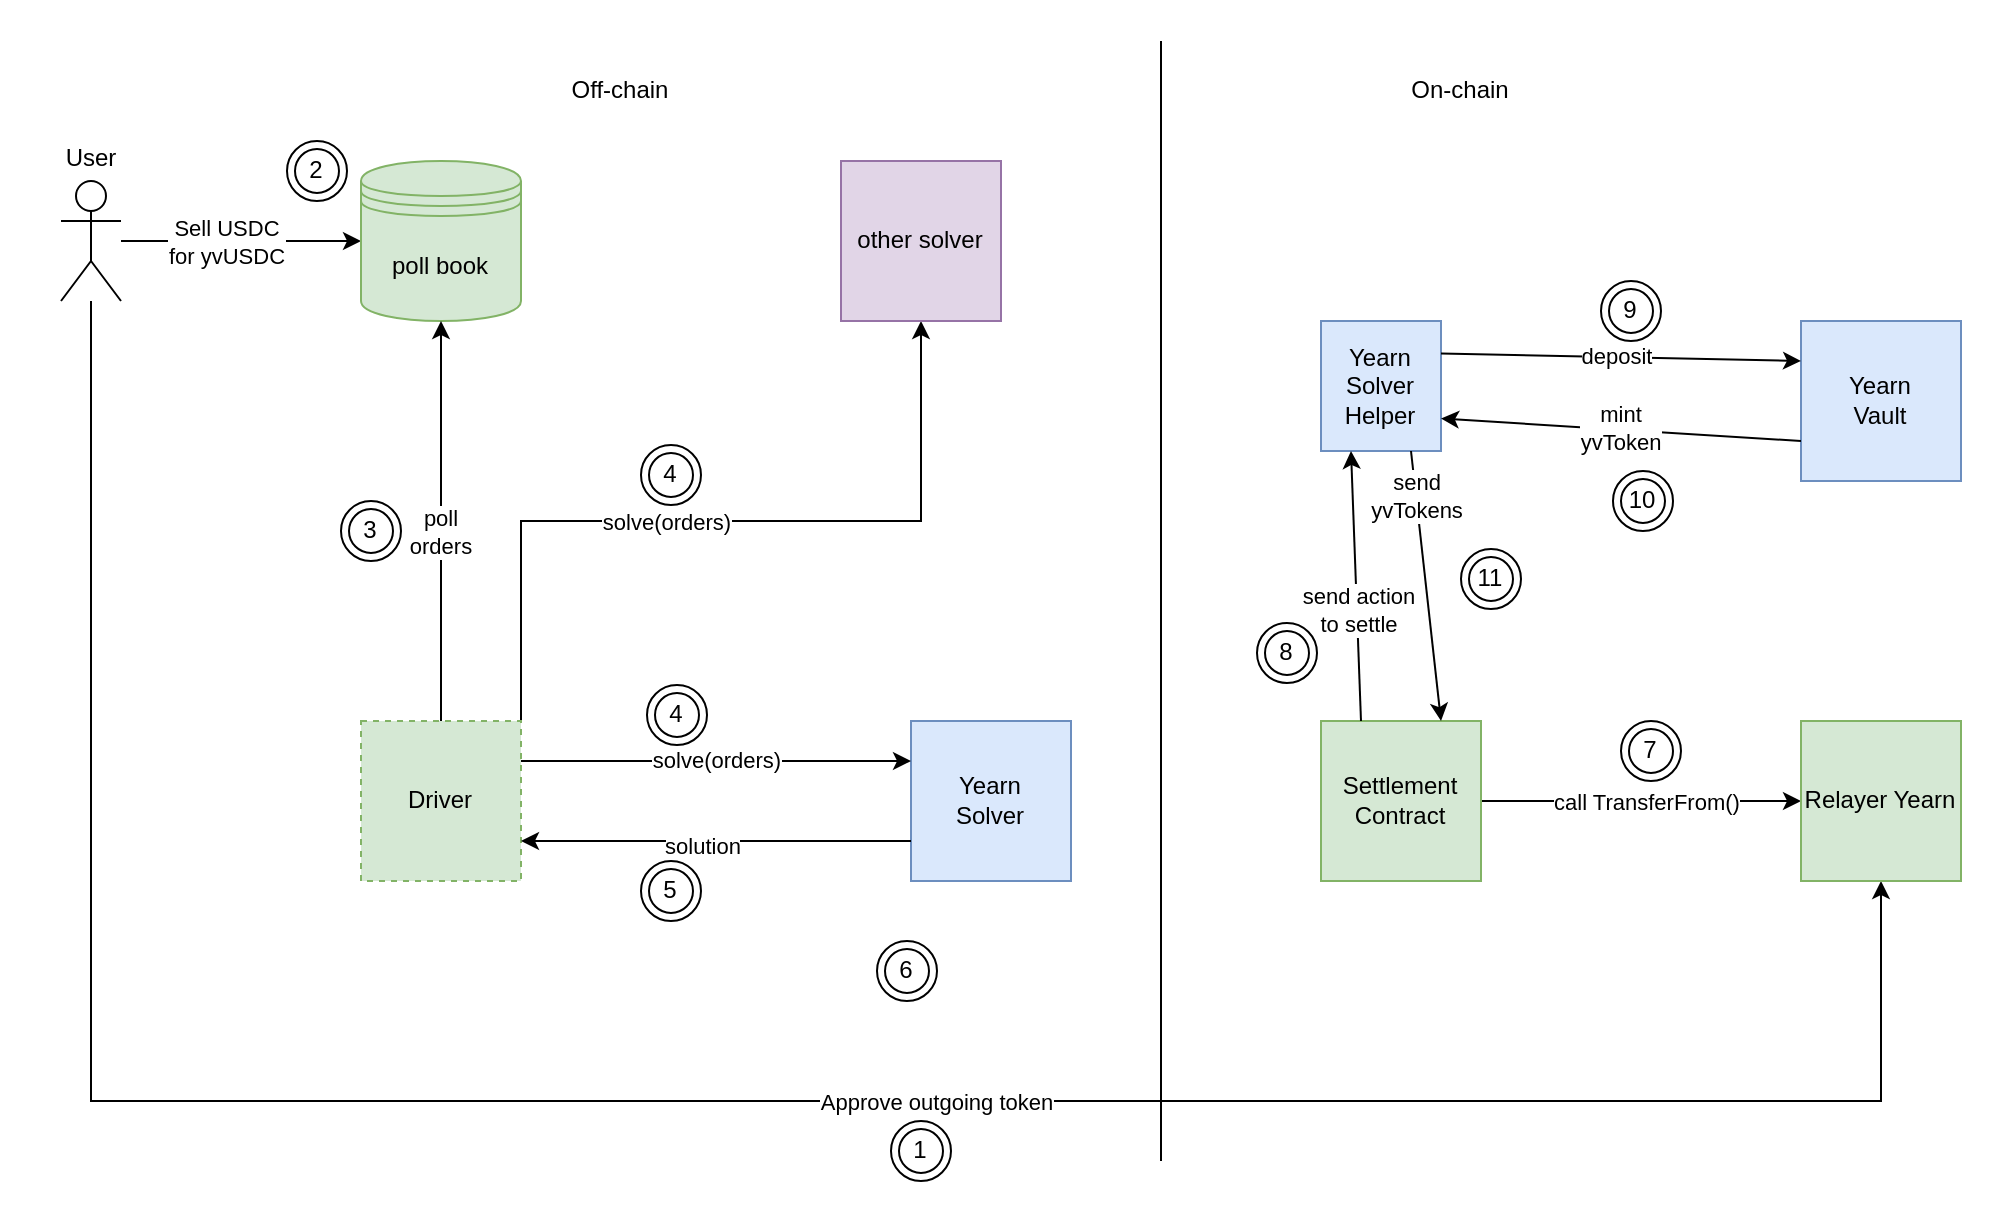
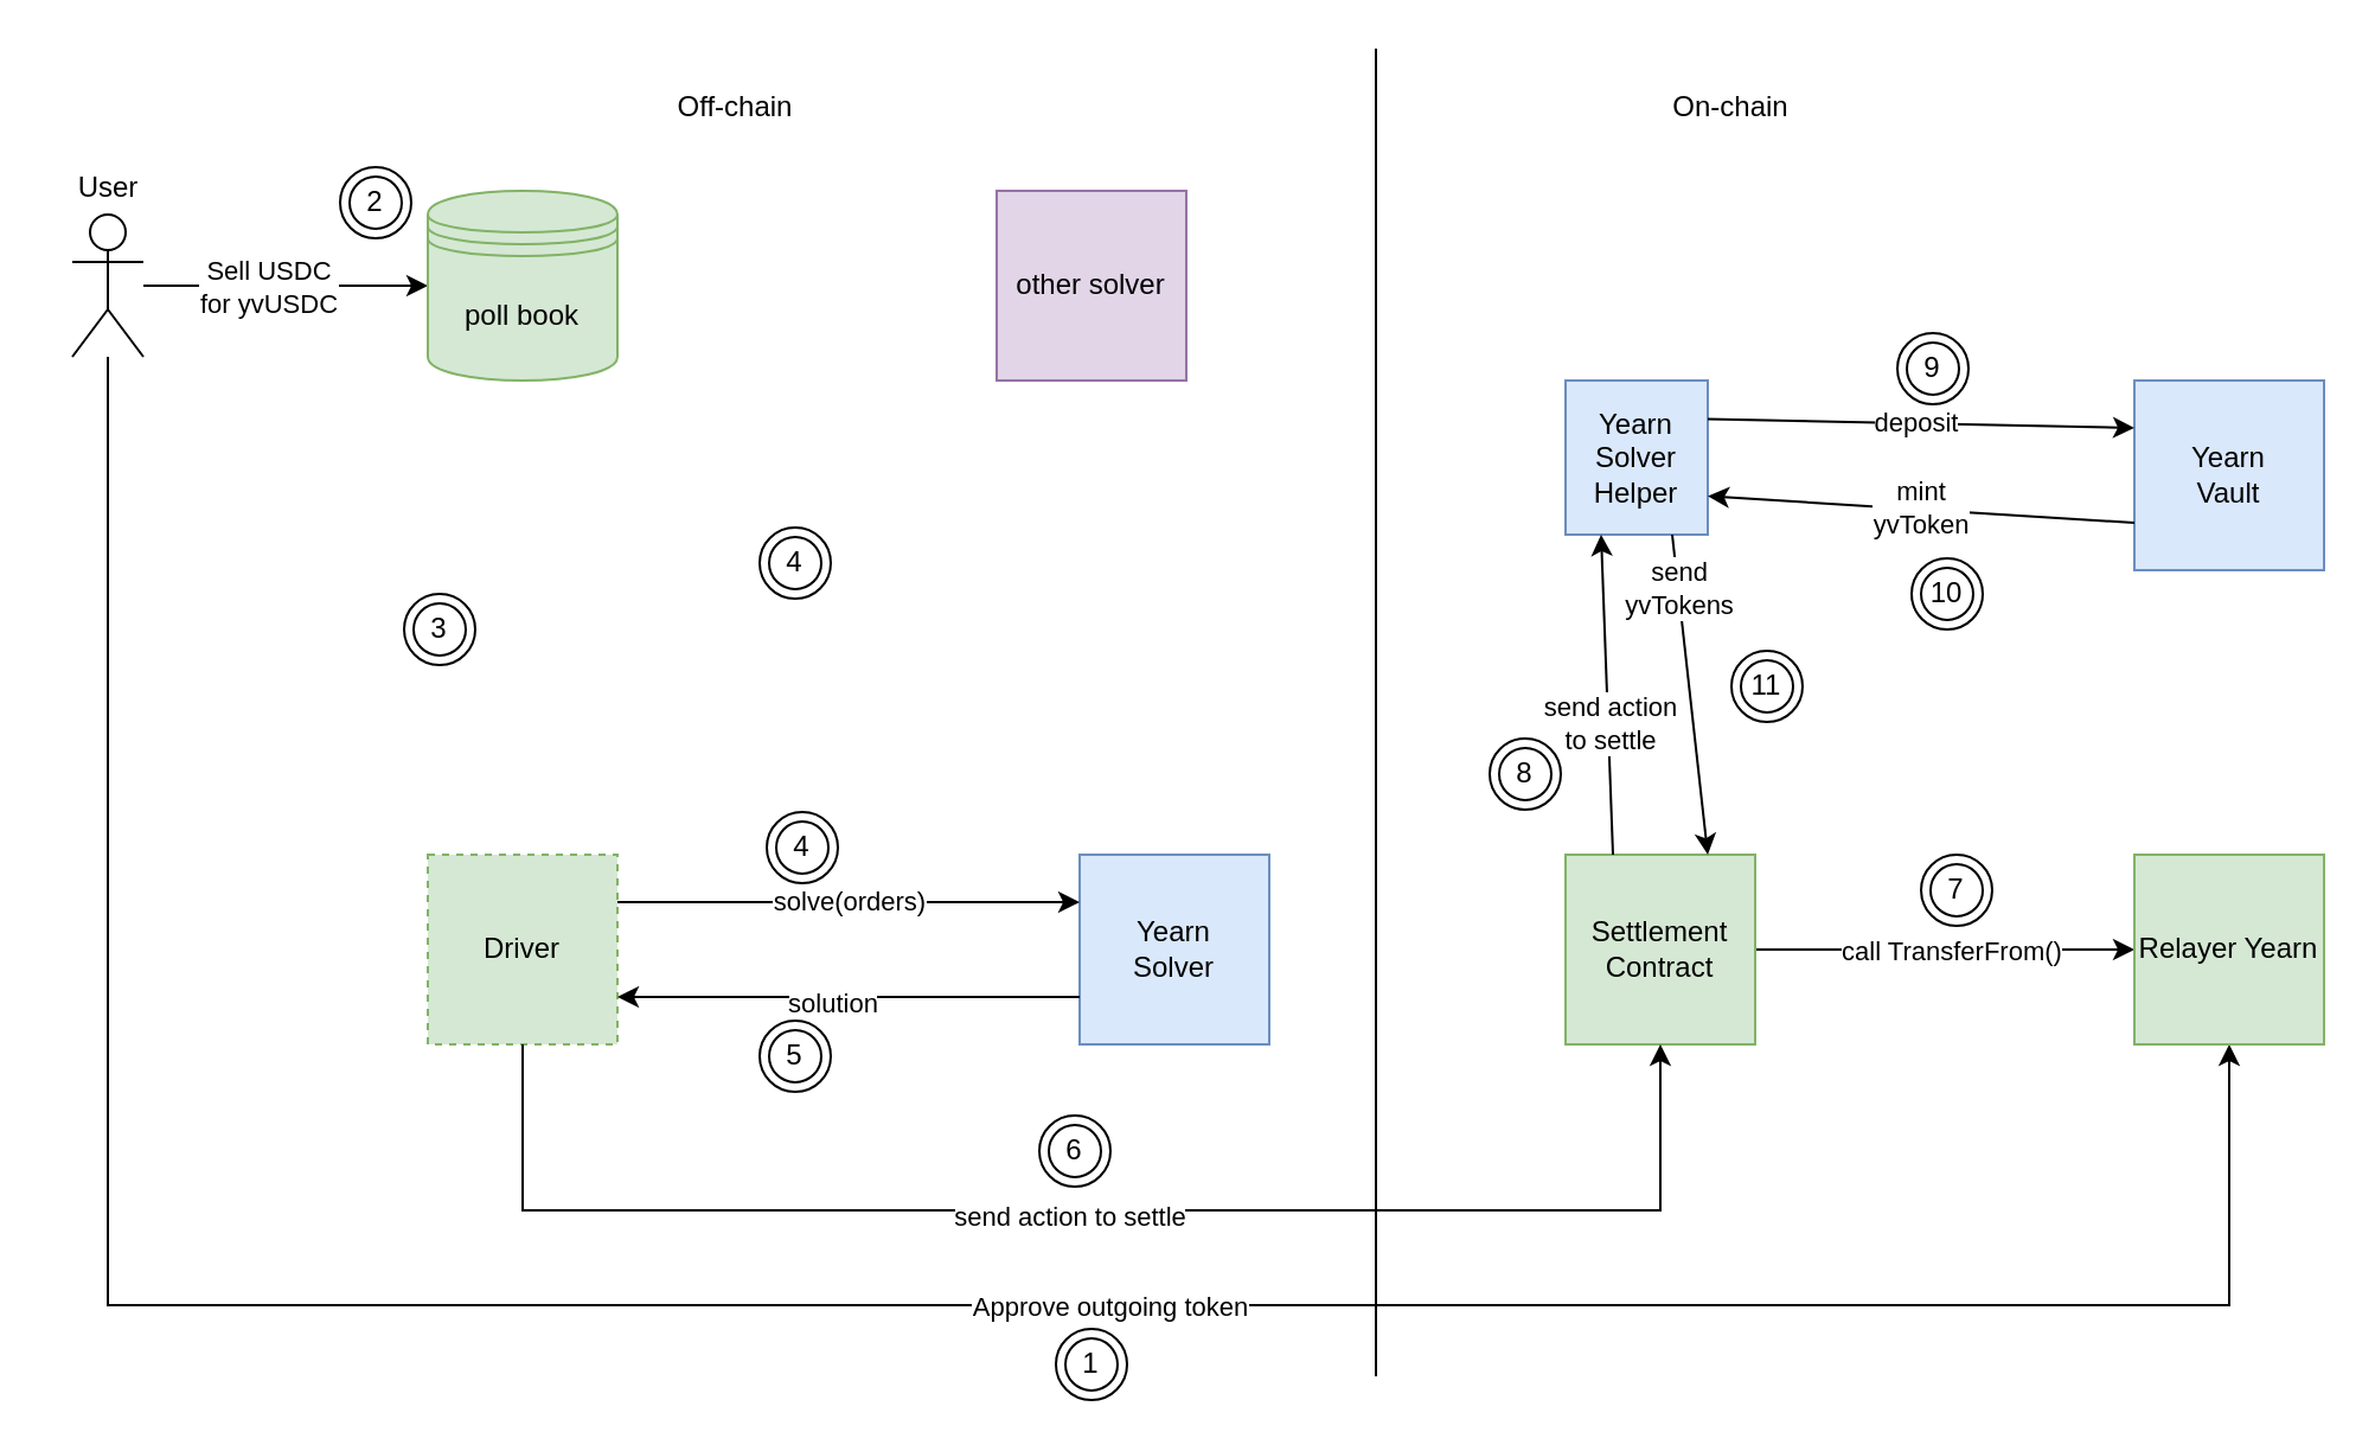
- <mxCell id="13" style="edgeStyle=orthogonalEdgeStyle;rounded=0;orthogonalLoop=1;jettySize=auto;html=1;entryX=0.5;entryY=1;entryDx=0;entryDy=0;" parent="1" source="17" target="7" edge="1"><mxGeometry relative="1" as="geometry"><mxPoint x="210" y="160" as="targetPoint" /></mxGeometry></mxCell>
- <mxCell id="14" value="poll &lt;br&gt;orders" style="edgeLabel;html=1;align=center;verticalAlign=middle;resizable=0;points=[];" parent="13" vertex="1" connectable="0"><mxGeometry x="-0.05" y="1" relative="1" as="geometry"><mxPoint as="offset" /></mxGeometry></mxCell>
- <mxCell id="15" style="edgeStyle=orthogonalEdgeStyle;rounded=0;orthogonalLoop=1;jettySize=auto;html=1;exitX=1;exitY=0;exitDx=0;exitDy=0;entryX=0.5;entryY=1;entryDx=0;entryDy=0;" parent="1" source="17" target="18" edge="1"><mxGeometry relative="1" as="geometry" /></mxCell>
- <mxCell id="16" value="solve(orders)" style="edgeLabel;html=1;align=center;verticalAlign=middle;resizable=0;points=[];" parent="15" vertex="1" connectable="0"><mxGeometry x="-0.14" relative="1" as="geometry"><mxPoint as="offset" /></mxGeometry></mxCell>
+ <mxCell id="30" value="" style="endArrow=classic;html=1;rounded=0;exitX=0.5;exitY=1;exitDx=0;exitDy=0;entryX=0.5;entryY=1;entryDx=0;entryDy=0;" parent="1" source="17" target="12" edge="1"><mxGeometry width="50" height="50" relative="1" as="geometry"><mxPoint x="540" y="400" as="sourcePoint" /><mxPoint x="640" y="420" as="targetPoint" /><Array as="points"><mxPoint x="220" y="510" /><mxPoint x="700" y="510" /></Array></mxGeometry></mxCell>
+ <mxCell id="31" value="send action to settle" style="edgeLabel;html=1;align=center;verticalAlign=middle;resizable=0;points=[];" parent="30" vertex="1" connectable="0"><mxGeometry x="-0.223" y="-2" relative="1" as="geometry"><mxPoint x="59" as="offset" /></mxGeometry></mxCell>
